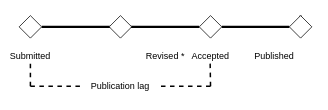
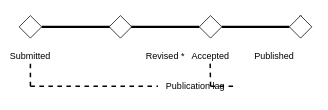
- <mxCell id="14" value="Publication lag" style="text;html=1;strokeColor=none;fillColor=none;align=center;verticalAlign=middle;whiteSpace=wrap;rounded=0;" vertex="1" parent="1"><mxGeometry x="110" y="104" width="100" height="20" as="geometry" /></mxCell>
+ <mxCell id="14" value="Publication lag" style="text;html=1;strokeColor=none;fillColor=none;align=center;verticalAlign=middle;whiteSpace=wrap;rounded=0;" vertex="1" parent="1"><mxGeometry x="210" y="104" width="100" height="20" as="geometry" /></mxCell>
